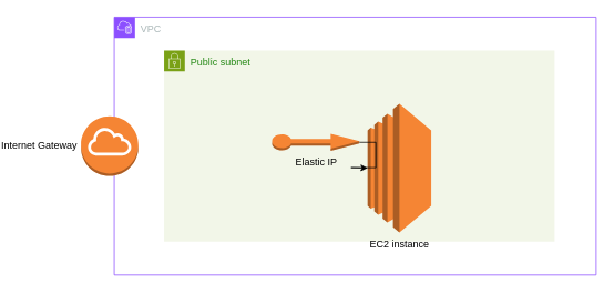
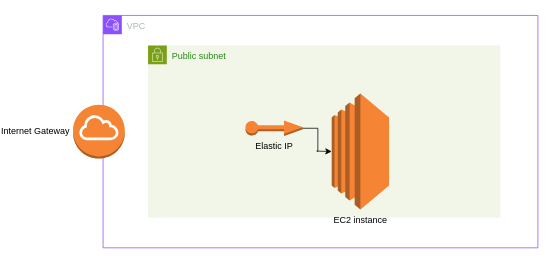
- <mxCell id="6" value="Elastic IP" style="outlineConnect=0;dashed=0;verticalLabelPosition=bottom;verticalAlign=top;align=center;html=1;shape=mxgraph.aws3.elastic_ip;fillColor=#F58534;gradientColor=none;" vertex="1" parent="3"><mxGeometry x="130" y="100" width="105" height="21" as="geometry" /></mxCell>
+ <mxCell id="6" value="Elastic IP" style="outlineConnect=0;dashed=0;verticalLabelPosition=bottom;verticalAlign=top;align=center;html=1;shape=mxgraph.aws3.elastic_ip;fillColor=#F58534;gradientColor=none;" vertex="1" parent="3"><mxGeometry x="130" y="100" width="76.5" height="21" as="geometry" /></mxCell>
